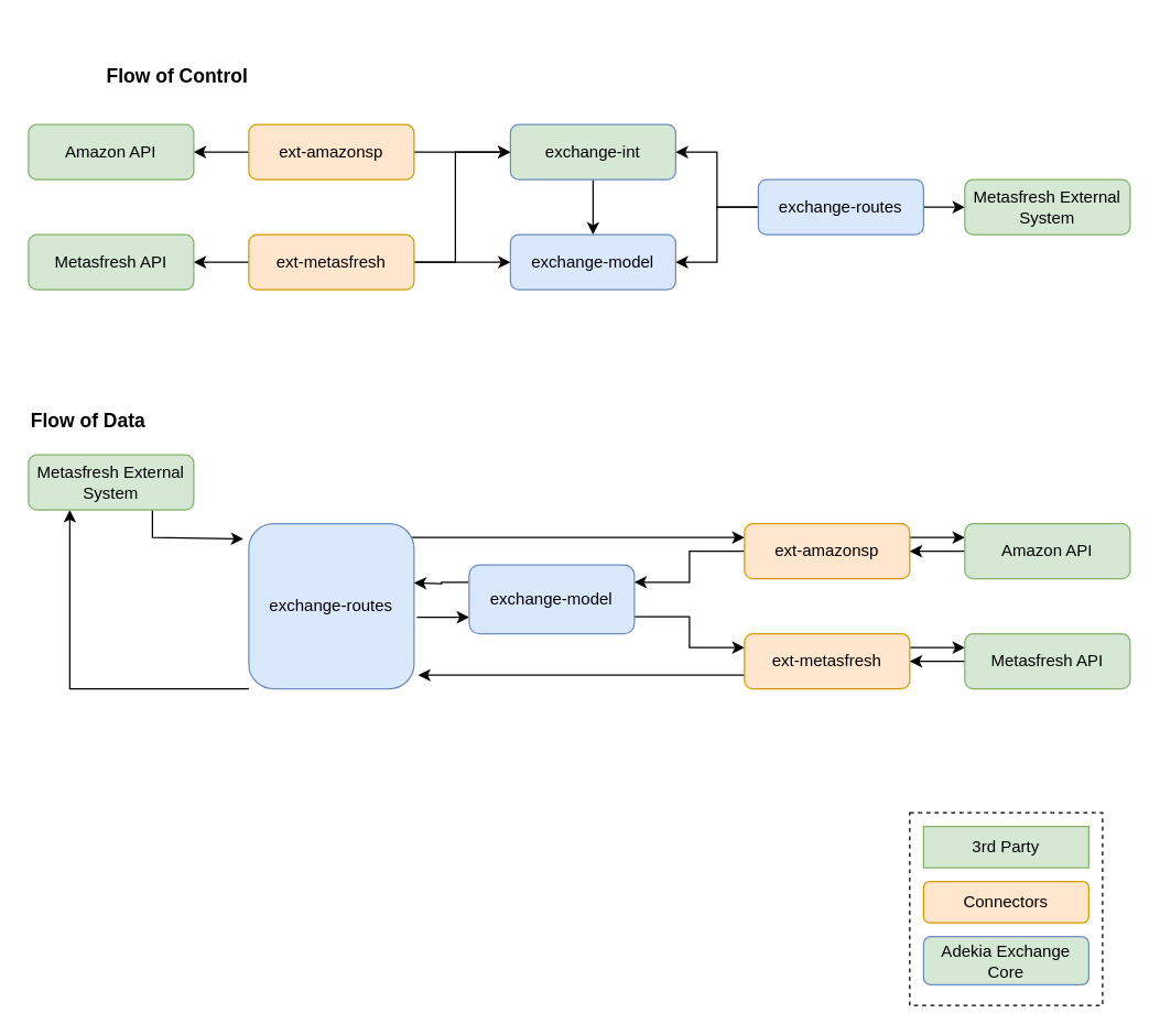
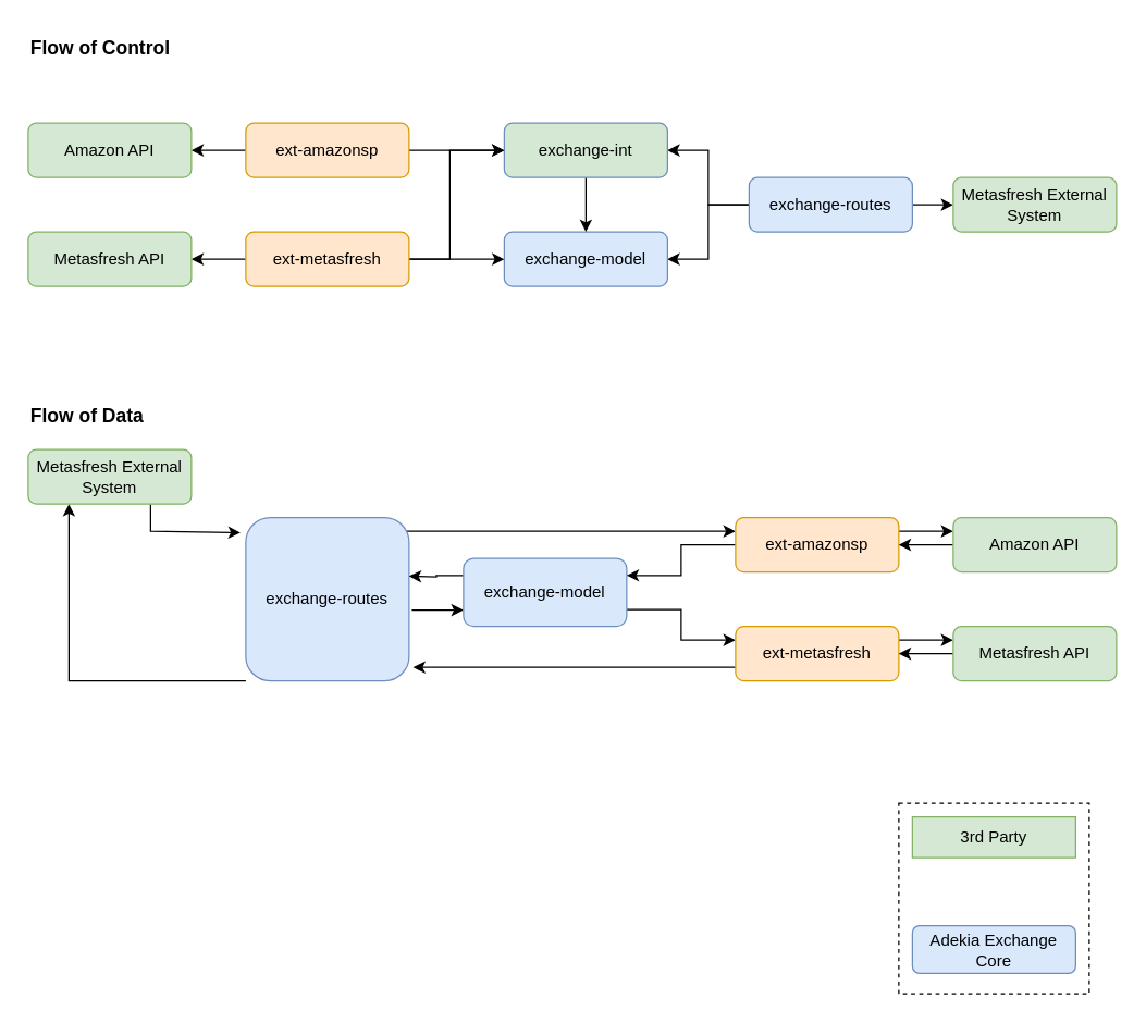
- <mxCell id="23" value="Flow of Control" style="text;html=1;strokeColor=none;fillColor=none;align=left;verticalAlign=middle;whiteSpace=wrap;rounded=0;dashed=1;fontStyle=1;fontSize=14;" parent="1" vertex="1"><mxGeometry x="75" y="40" width="110" height="30" as="geometry" /></mxCell>
+ <mxCell id="23" value="Flow of Control" style="text;html=1;strokeColor=none;fillColor=none;align=left;verticalAlign=middle;whiteSpace=wrap;rounded=0;dashed=1;fontStyle=1;fontSize=14;" parent="1" vertex="1"><mxGeometry x="20" y="20" width="110" height="30" as="geometry" /></mxCell>
- <mxCell id="20" value="Connectors" style="rounded=1;whiteSpace=wrap;html=1;fillColor=#ffe6cc;strokeColor=#d79b00;" parent="1" vertex="1"><mxGeometry x="670" y="640" width="120" height="30" as="geometry" /></mxCell>
- <mxCell id="21" value="Adekia Exchange Core" style="rounded=1;whiteSpace=wrap;html=1;fillColor=#d5e8d4;strokeColor=#6c8ebf;" parent="1" vertex="1"><mxGeometry x="670" y="680" width="120" height="35" as="geometry" /></mxCell>
+ <mxCell id="21" value="Adekia Exchange Core" style="rounded=1;whiteSpace=wrap;html=1;fillColor=#dae8fc;strokeColor=#6c8ebf;" parent="1" vertex="1"><mxGeometry x="670" y="680" width="120" height="35" as="geometry" /></mxCell>
